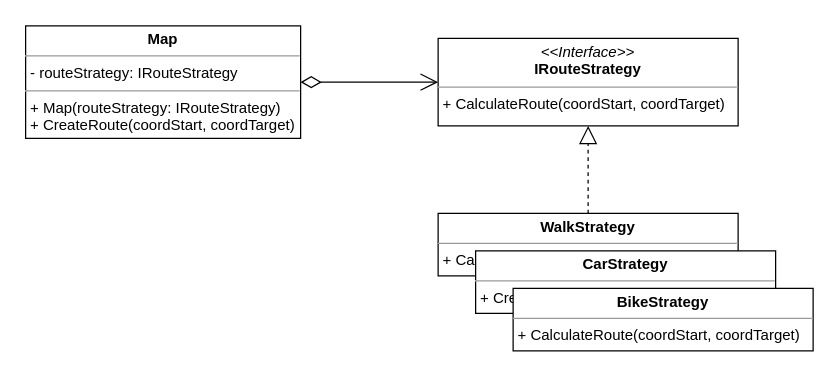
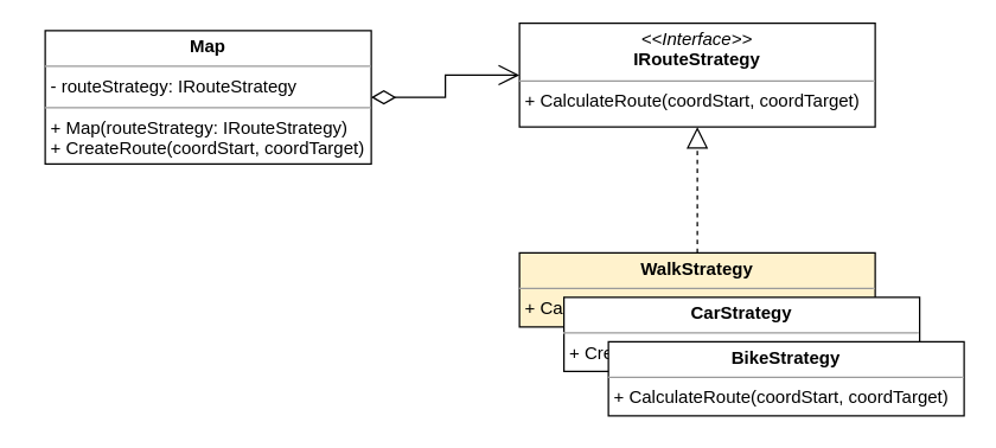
- <mxCell id="7" value="&lt;p style=&quot;margin:0px;margin-top:4px;text-align:center;&quot;&gt;&lt;b&gt;Map&lt;/b&gt;&lt;/p&gt;&lt;hr size=&quot;1&quot;&gt;&lt;p style=&quot;margin:0px;margin-left:4px;&quot;&gt;- routeStrategy: IRouteStrategy&lt;/p&gt;&lt;hr size=&quot;1&quot;&gt;&lt;p style=&quot;margin:0px;margin-left:4px;&quot;&gt;+ Map(routeStrategy: IRouteStrategy)&lt;/p&gt;&lt;p style=&quot;margin:0px;margin-left:4px;&quot;&gt;+ CreateRoute(coordStart, coordTarget)&lt;/p&gt;" style="verticalAlign=top;align=left;overflow=fill;fontSize=12;fontFamily=Helvetica;html=1;" vertex="1" parent="1"><mxGeometry x="20" y="20" width="220" height="90" as="geometry" /></mxCell>
+ <mxCell id="7" value="&lt;p style=&quot;margin:0px;margin-top:4px;text-align:center;&quot;&gt;&lt;b&gt;Map&lt;/b&gt;&lt;/p&gt;&lt;hr size=&quot;1&quot;&gt;&lt;p style=&quot;margin:0px;margin-left:4px;&quot;&gt;- routeStrategy: IRouteStrategy&lt;/p&gt;&lt;hr size=&quot;1&quot;&gt;&lt;p style=&quot;margin:0px;margin-left:4px;&quot;&gt;+ Map(routeStrategy: IRouteStrategy)&lt;/p&gt;&lt;p style=&quot;margin:0px;margin-left:4px;&quot;&gt;+ CreateRoute(coordStart, coordTarget)&lt;/p&gt;" style="verticalAlign=top;align=left;overflow=fill;fontSize=12;fontFamily=Helvetica;html=1;" vertex="1" parent="1"><mxGeometry x="30" y="20" width="220" height="90" as="geometry" /></mxCell>
- <mxCell id="2" value="&lt;p style=&quot;margin:0px;margin-top:4px;text-align:center;&quot;&gt;&lt;i&gt;&amp;lt;&amp;lt;Interface&amp;gt;&amp;gt;&lt;/i&gt;&lt;br&gt;&lt;b&gt;IRouteStrategy&lt;/b&gt;&lt;/p&gt;&lt;hr size=&quot;1&quot;&gt;&lt;p style=&quot;margin:0px;margin-left:4px;&quot;&gt;&lt;/p&gt;&lt;p style=&quot;margin:0px;margin-left:4px;&quot;&gt;+ CalculateRoute(coordStart, coordTarget)&lt;/p&gt;" style="verticalAlign=top;align=left;overflow=fill;fontSize=12;fontFamily=Helvetica;html=1;" vertex="1" parent="1"><mxGeometry x="350" y="30" width="240" height="70" as="geometry" /></mxCell>
+ <mxCell id="2" value="&lt;p style=&quot;margin:0px;margin-top:4px;text-align:center;&quot;&gt;&lt;i&gt;&amp;lt;&amp;lt;Interface&amp;gt;&amp;gt;&lt;/i&gt;&lt;br&gt;&lt;b&gt;IRouteStrategy&lt;/b&gt;&lt;/p&gt;&lt;hr size=&quot;1&quot;&gt;&lt;p style=&quot;margin:0px;margin-left:4px;&quot;&gt;&lt;/p&gt;&lt;p style=&quot;margin:0px;margin-left:4px;&quot;&gt;+ CalculateRoute(coordStart, coordTarget)&lt;/p&gt;" style="verticalAlign=top;align=left;overflow=fill;fontSize=12;fontFamily=Helvetica;html=1;" vertex="1" parent="1"><mxGeometry x="350" y="15" width="240" height="70" as="geometry" /></mxCell>
- <mxCell id="3" value="&lt;p style=&quot;margin:0px;margin-top:4px;text-align:center;&quot;&gt;&lt;b&gt;WalkStrategy&lt;/b&gt;&lt;/p&gt;&lt;hr size=&quot;1&quot;&gt;&lt;p style=&quot;margin:0px;margin-left:4px;&quot;&gt;&lt;/p&gt;&lt;p style=&quot;margin:0px;margin-left:4px;&quot;&gt;+ CalculateRoute(coordStart, coordTarget)&lt;br&gt;&lt;/p&gt;" style="verticalAlign=top;align=left;overflow=fill;fontSize=12;fontFamily=Helvetica;html=1;" vertex="1" parent="1"><mxGeometry x="350" y="170" width="240" height="50" as="geometry" /></mxCell>
+ <mxCell id="3" value="&lt;p style=&quot;margin:0px;margin-top:4px;text-align:center;&quot;&gt;&lt;b&gt;WalkStrategy&lt;/b&gt;&lt;/p&gt;&lt;hr size=&quot;1&quot;&gt;&lt;p style=&quot;margin:0px;margin-left:4px;&quot;&gt;&lt;/p&gt;&lt;p style=&quot;margin:0px;margin-left:4px;&quot;&gt;+ CalculateRoute(coordStart, coordTarget)&lt;br&gt;&lt;/p&gt;" style="verticalAlign=top;align=left;overflow=fill;fontSize=12;fontFamily=Helvetica;html=1;fillColor=#fff2cc;" vertex="1" parent="1"><mxGeometry x="350" y="170" width="240" height="50" as="geometry" /></mxCell>
